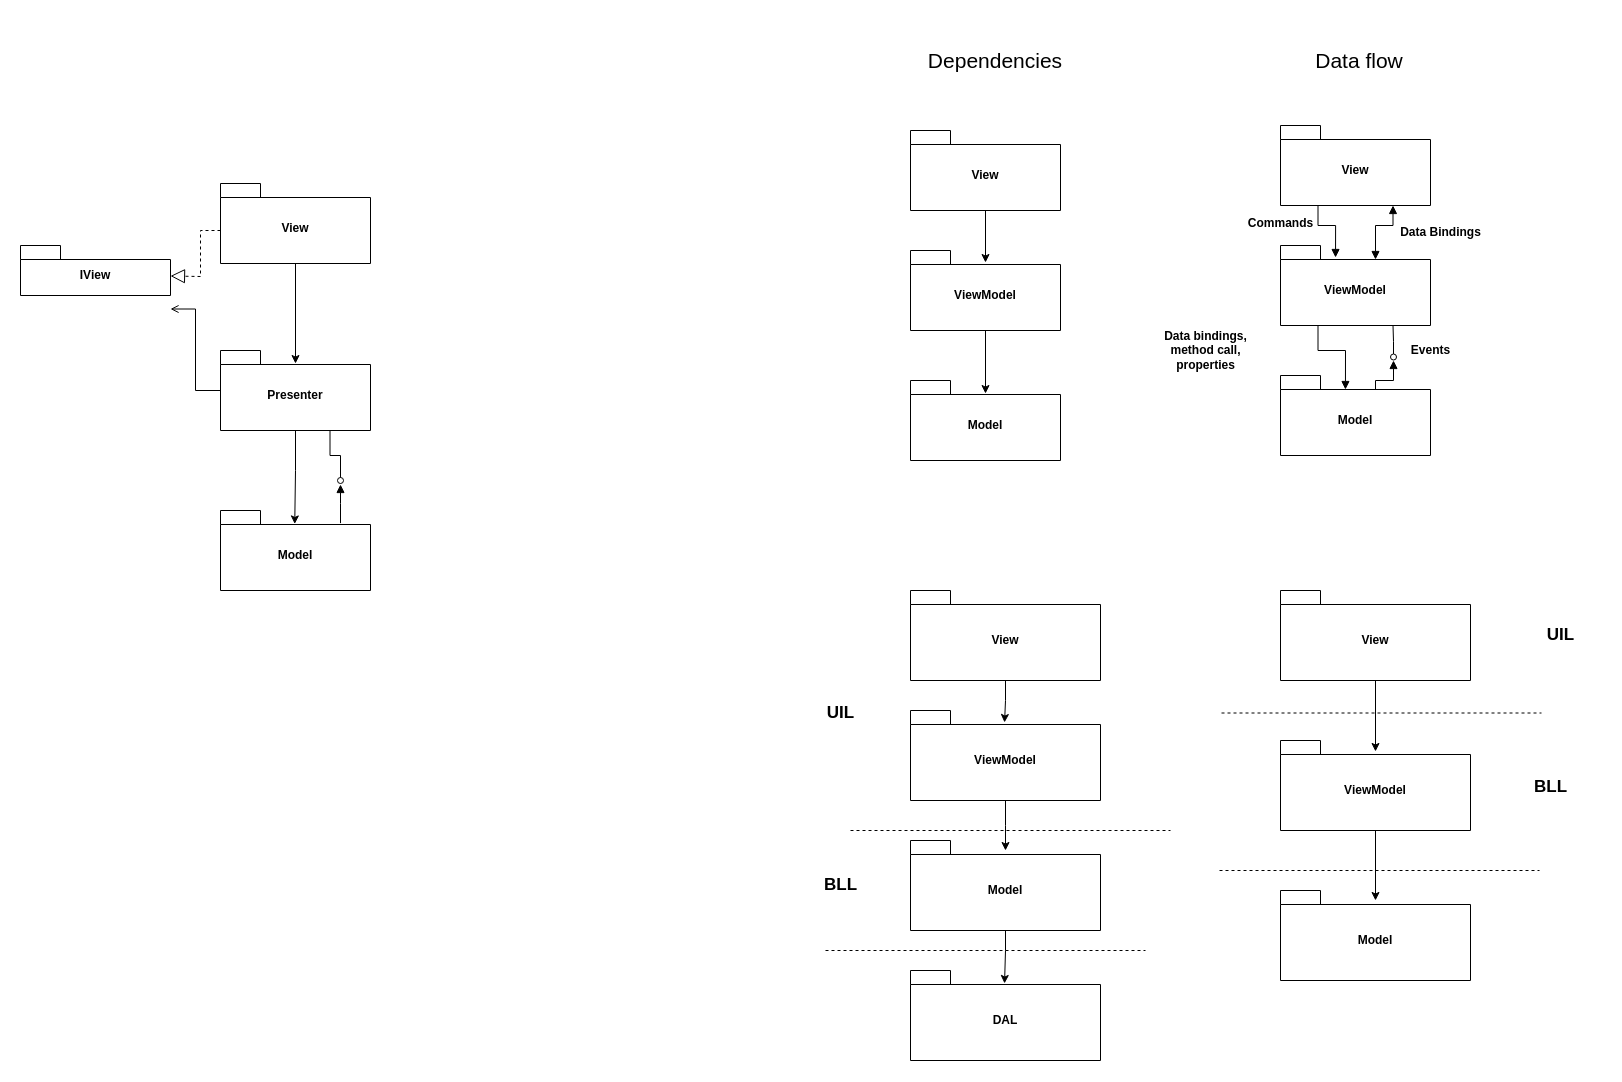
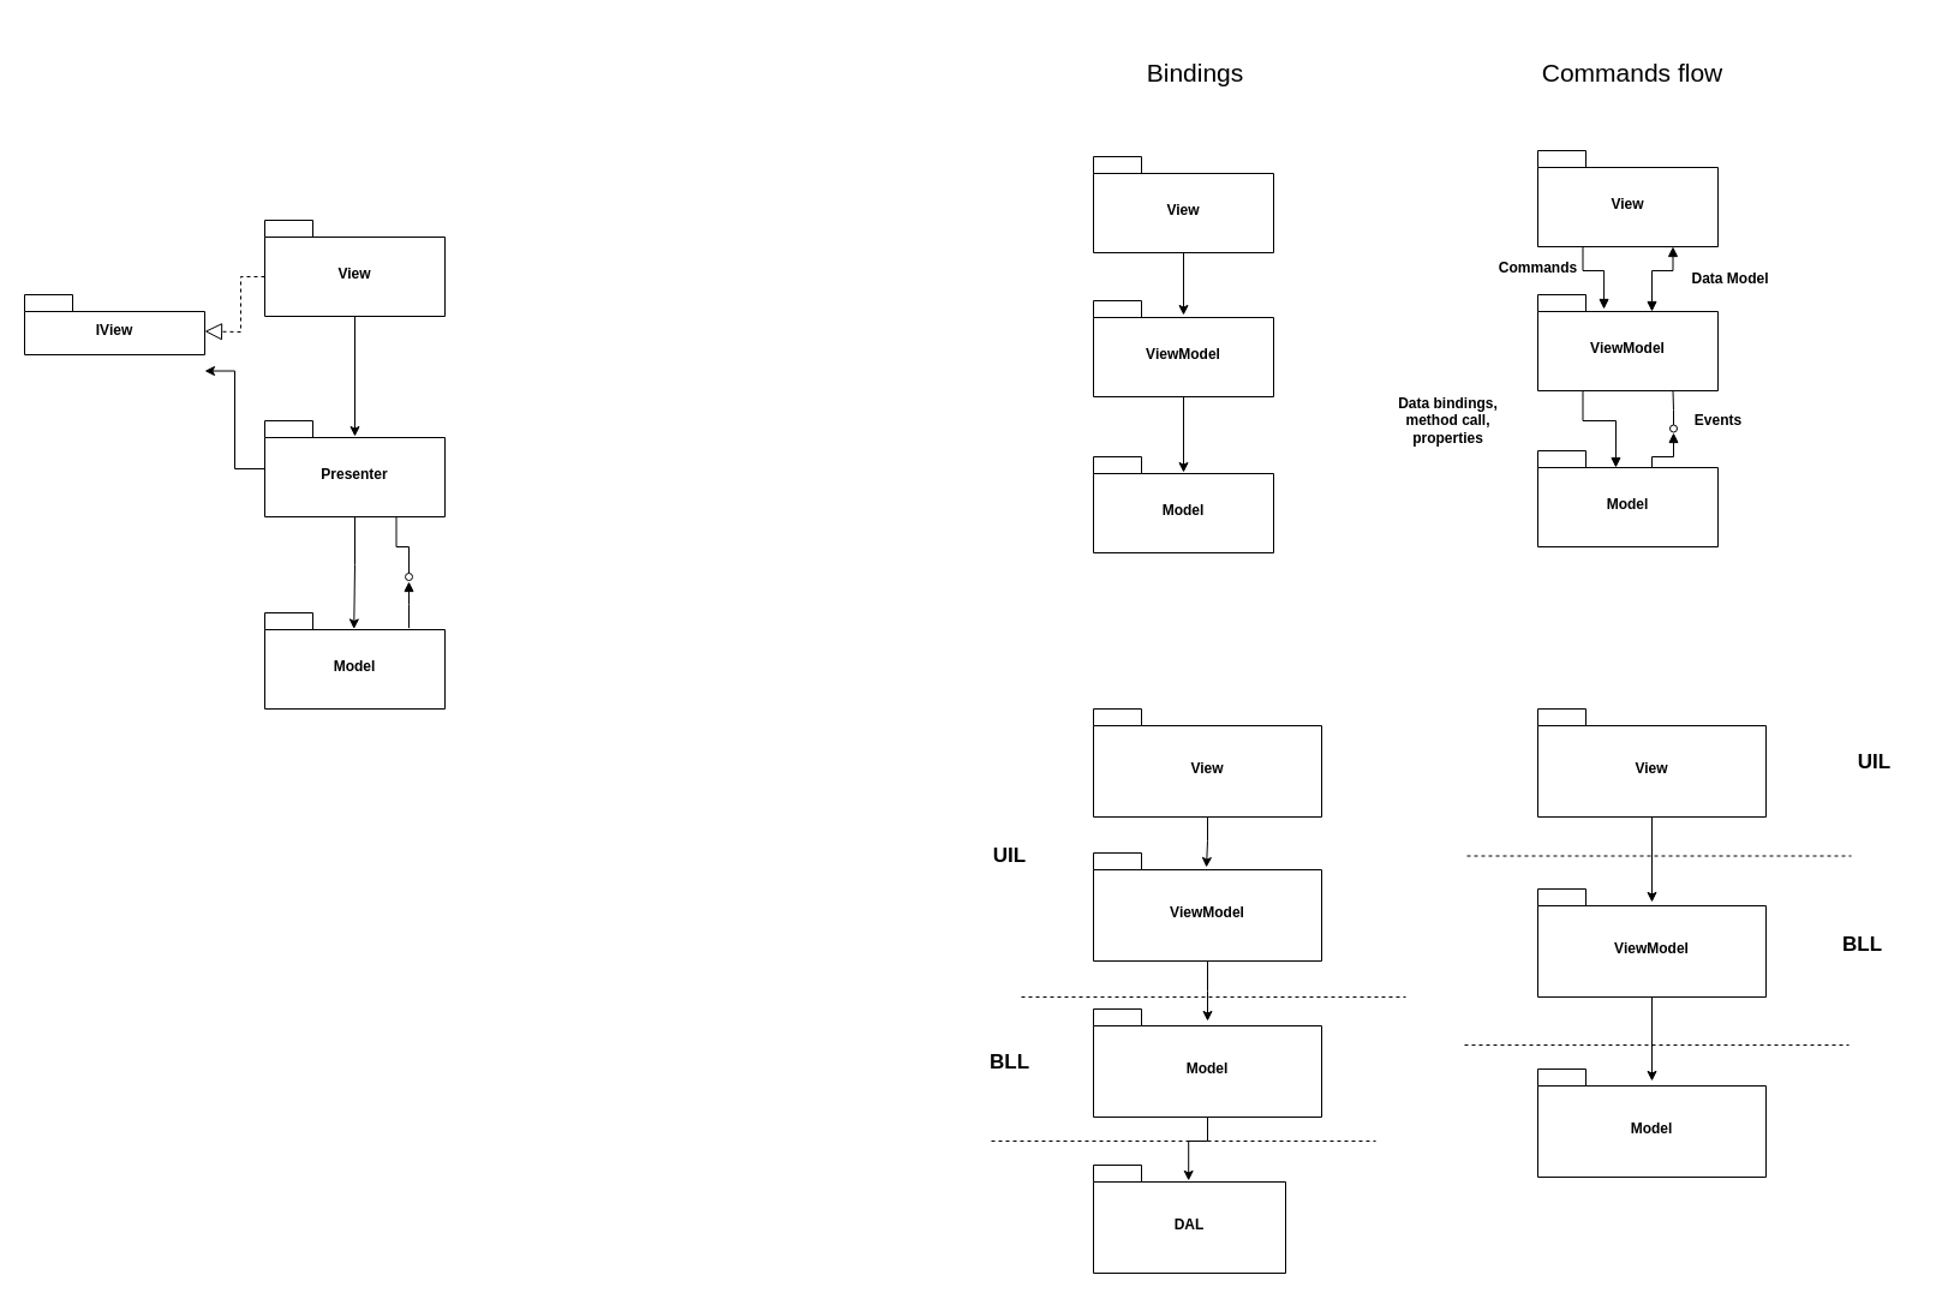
- <mxCell id="7" value="&lt;font style=&quot;font-size: 21px;&quot;&gt;Dependencies&lt;/font&gt;" style="text;html=1;strokeColor=none;fillColor=none;align=center;verticalAlign=middle;whiteSpace=wrap;rounded=0;" vertex="1" parent="1"><mxGeometry x="860" y="20" width="270" height="80" as="geometry" /></mxCell>
+ <mxCell id="7" value="&lt;font style=&quot;font-size: 21px;&quot;&gt;Bindings&lt;/font&gt;" style="text;html=1;strokeColor=none;fillColor=none;align=center;verticalAlign=middle;whiteSpace=wrap;rounded=0;" vertex="1" parent="1"><mxGeometry x="860" y="20" width="270" height="80" as="geometry" /></mxCell>
- <mxCell id="20" value="&lt;font style=&quot;font-size: 21px;&quot;&gt;Data flow&lt;/font&gt;" style="text;html=1;strokeColor=none;fillColor=none;align=center;verticalAlign=middle;whiteSpace=wrap;rounded=0;" vertex="1" parent="1"><mxGeometry x="1224" y="20" width="270" height="80" as="geometry" /></mxCell>
+ <mxCell id="20" value="&lt;font style=&quot;font-size: 21px;&quot;&gt;Commands flow&lt;/font&gt;" style="text;html=1;strokeColor=none;fillColor=none;align=center;verticalAlign=middle;whiteSpace=wrap;rounded=0;" vertex="1" parent="1"><mxGeometry x="1224" y="20" width="270" height="80" as="geometry" /></mxCell>
- <mxCell id="17" value="Data Bindings" style="text;align=center;fontStyle=1;verticalAlign=middle;spacingLeft=3;spacingRight=3;strokeColor=none;rotatable=0;points=[[0,0.5],[1,0.5]];portConstraint=eastwest;html=1;" vertex="1" parent="1"><mxGeometry x="1400" y="219" width="80" height="26" as="geometry" /></mxCell>
+ <mxCell id="17" value="Data Model" style="text;align=center;fontStyle=1;verticalAlign=middle;spacingLeft=3;spacingRight=3;strokeColor=none;rotatable=0;points=[[0,0.5],[1,0.5]];portConstraint=eastwest;html=1;" vertex="1" parent="1"><mxGeometry x="1400" y="219" width="80" height="26" as="geometry" /></mxCell>
- <mxCell id="44" style="edgeStyle=orthogonalEdgeStyle;rounded=0;orthogonalLoop=1;jettySize=auto;html=1;entryX=0;entryY=0;entryDx=150;entryDy=63.5;entryPerimeter=0;endArrow=open;" edge="1" parent="1" source="46" target="43"><mxGeometry relative="1" as="geometry" /></mxCell>
+ <mxCell id="44" style="edgeStyle=orthogonalEdgeStyle;rounded=0;orthogonalLoop=1;jettySize=auto;html=1;entryX=0;entryY=0;entryDx=150;entryDy=63.5;entryPerimeter=0;" edge="1" parent="1" source="46" target="43"><mxGeometry relative="1" as="geometry" /></mxCell>
- <mxCell id="25" value="DAL" style="shape=folder;fontStyle=1;spacingTop=10;tabWidth=40;tabHeight=14;tabPosition=left;html=1;whiteSpace=wrap;" vertex="1" parent="1"><mxGeometry x="910" y="970" width="190" height="90" as="geometry" /></mxCell>
+ <mxCell id="25" value="DAL" style="shape=folder;fontStyle=1;spacingTop=10;tabWidth=40;tabHeight=14;tabPosition=left;html=1;whiteSpace=wrap;" vertex="1" parent="1"><mxGeometry x="910" y="970" width="160" height="90" as="geometry" /></mxCell>
